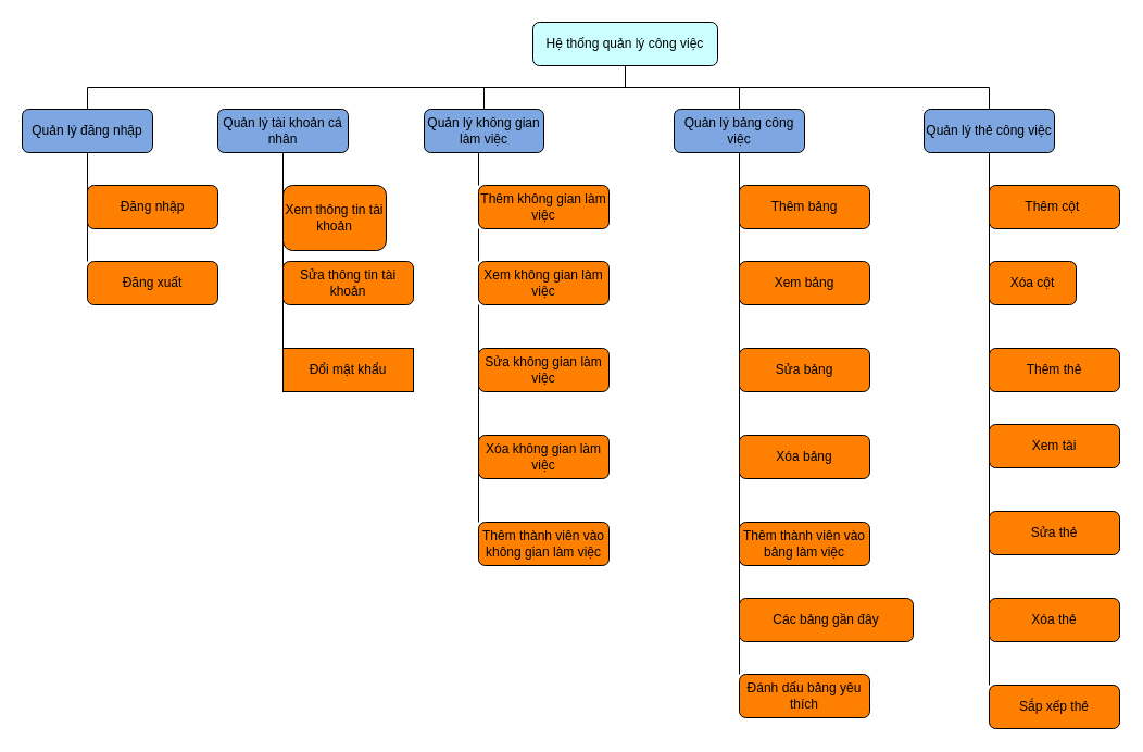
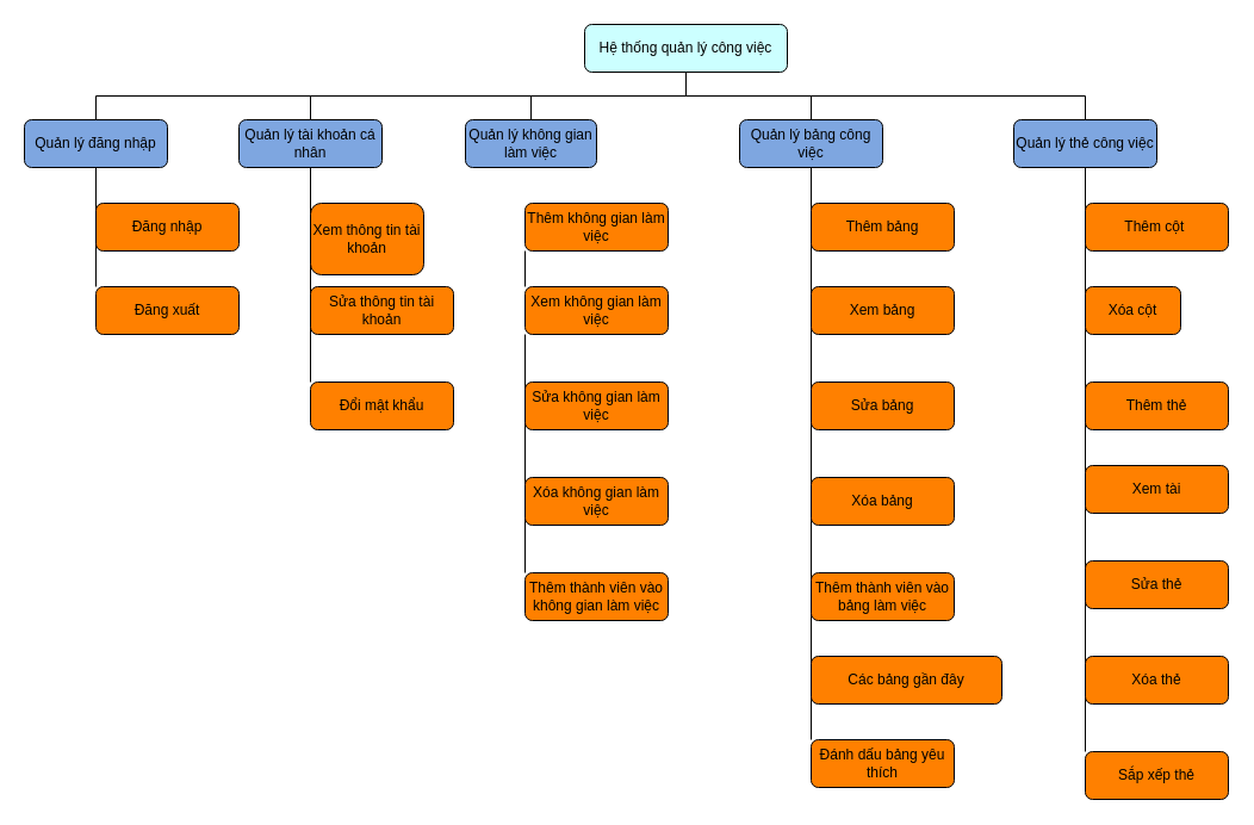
+ <mxCell id="5" style="edgeStyle=orthogonalEdgeStyle;rounded=0;orthogonalLoop=1;jettySize=auto;html=1;exitX=0.5;exitY=1;exitDx=0;exitDy=0;entryX=0.5;entryY=0;entryDx=0;entryDy=0;endArrow=none;endFill=0;" parent="1" source="7" target="27" edge="1"><mxGeometry relative="1" as="geometry" /></mxCell>
- <mxCell id="8" style="edgeStyle=orthogonalEdgeStyle;rounded=0;orthogonalLoop=1;jettySize=auto;html=1;exitX=0.5;exitY=1;exitDx=0;exitDy=0;entryX=0;entryY=0;entryDx=0;entryDy=0;endArrow=none;endFill=0;" parent="1" source="9" target="11" edge="1"><mxGeometry relative="1" as="geometry" /></mxCell>
- <mxCell id="30" value="Đổi mật khẩu" style="whiteSpace=wrap;html=1;fillColor=#FF8000;rounded=0;" parent="1" vertex="1"><mxGeometry x="260" y="320" width="120" height="40" as="geometry" /></mxCell>
+ <mxCell id="30" value="Đổi mật khẩu" style="rounded=1;whiteSpace=wrap;html=1;fillColor=#FF8000;" parent="1" vertex="1"><mxGeometry x="260" y="320" width="120" height="40" as="geometry" /></mxCell>
